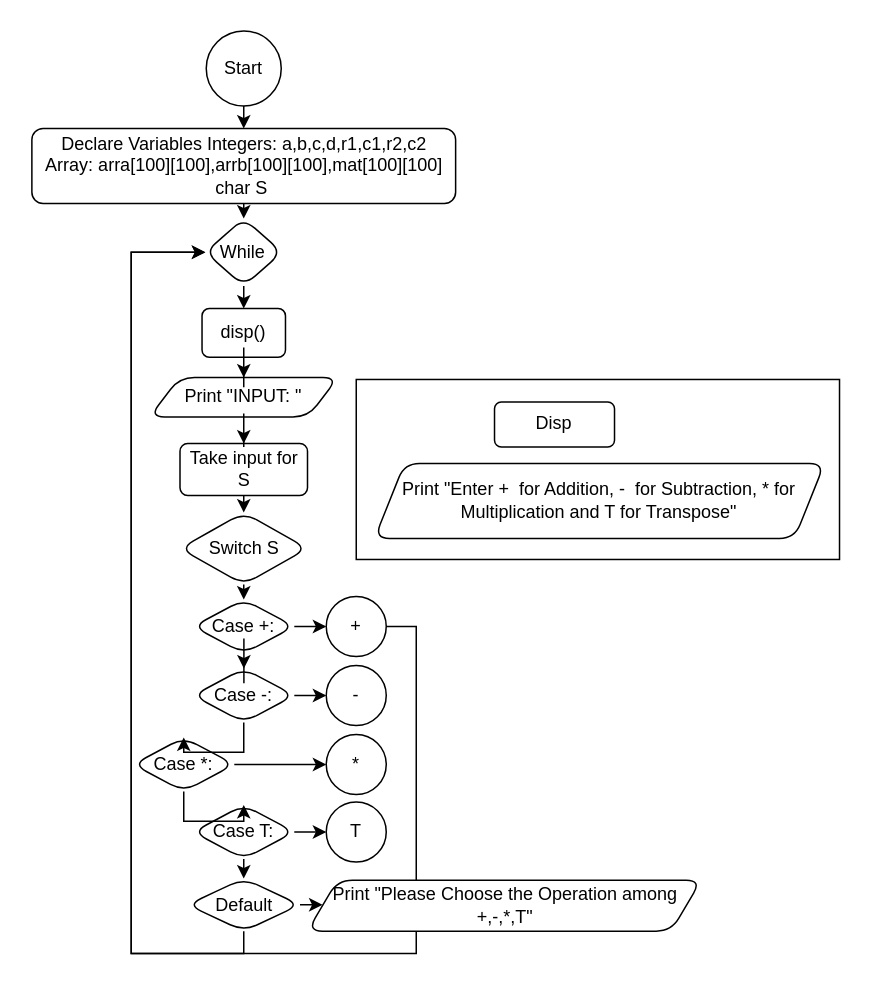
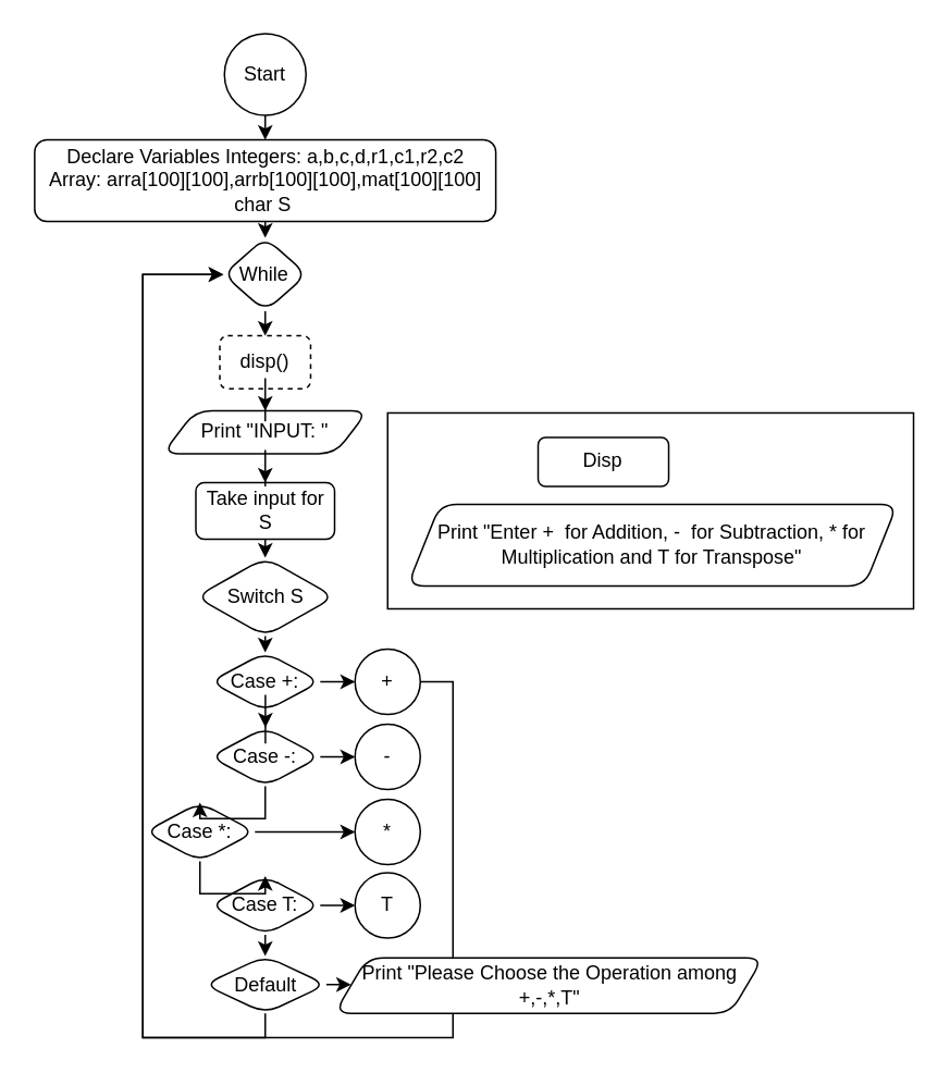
- <mxCell id="7" value="disp()" style="whiteSpace=wrap;html=1;rounded=1;container=0;" vertex="1" parent="1"><mxGeometry x="134.19" y="205" width="55.63" height="32.5" as="geometry" /></mxCell>
+ <mxCell id="7" value="disp()" style="whiteSpace=wrap;html=1;rounded=1;container=0;dashed=1;" vertex="1" parent="1"><mxGeometry x="134.19" y="205" width="55.63" height="32.5" as="geometry" /></mxCell>
